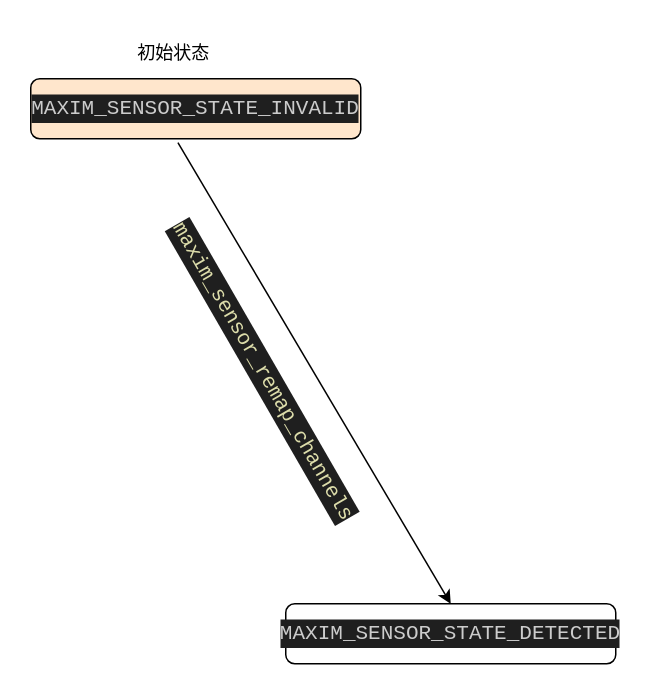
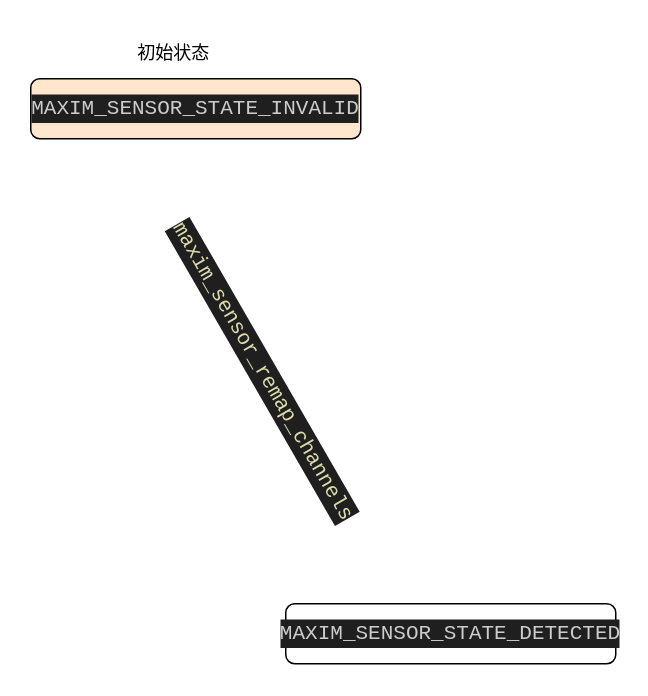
- <mxCell id="5" value="" style="endArrow=classic;html=1;rounded=0;exitX=0.446;exitY=1.065;exitDx=0;exitDy=0;exitPerimeter=0;entryX=0.5;entryY=0;entryDx=0;entryDy=0;" edge="1" parent="1" source="3" target="2"><mxGeometry width="50" height="50" relative="1" as="geometry"><mxPoint x="130" y="182" as="sourcePoint" /><mxPoint x="180" y="132" as="targetPoint" /></mxGeometry></mxCell>
